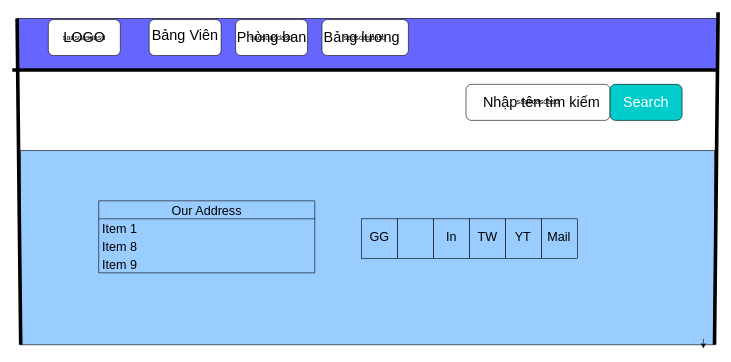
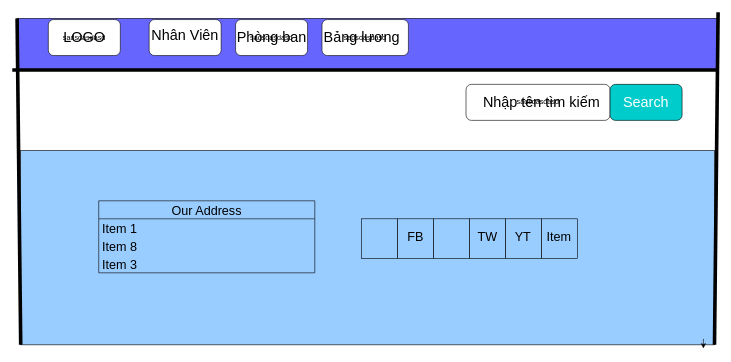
- <mxCell id="11" value="Bảng Viên" style="text;html=1;strokeColor=none;fillColor=none;align=center;verticalAlign=middle;whiteSpace=wrap;rounded=0;fontColor=#000000;fontSize=24;" parent="1" vertex="1"><mxGeometry x="245" y="44" width="126" height="30" as="geometry" /></mxCell>
+ <mxCell id="11" value="Nhân Viên" style="text;html=1;strokeColor=none;fillColor=none;align=center;verticalAlign=middle;whiteSpace=wrap;rounded=0;fontColor=#000000;fontSize=24;" parent="1" vertex="1"><mxGeometry x="245" y="44" width="126" height="30" as="geometry" /></mxCell>
- <mxCell id="27" value="GG" style="text;html=1;strokeColor=none;fillColor=none;align=center;verticalAlign=middle;whiteSpace=wrap;rounded=0;fontSize=21;fontColor=none;" parent="1" vertex="1"><mxGeometry x="602" y="379" width="60" height="30" as="geometry" /></mxCell>
+ <mxCell id="28" value="FB" style="text;html=1;strokeColor=none;fillColor=none;align=center;verticalAlign=middle;whiteSpace=wrap;rounded=0;fontSize=21;fontColor=none;" parent="1" vertex="1"><mxGeometry x="662" y="379" width="60" height="30" as="geometry" /></mxCell>
- <mxCell id="29" value="In" style="text;html=1;strokeColor=none;fillColor=none;align=center;verticalAlign=middle;whiteSpace=wrap;rounded=0;fontSize=21;fontColor=none;" parent="1" vertex="1"><mxGeometry x="722" y="379" width="60" height="30" as="geometry" /></mxCell>
- <mxCell id="32" value="Mail" style="text;html=1;strokeColor=none;fillColor=none;align=center;verticalAlign=middle;whiteSpace=wrap;rounded=0;fontSize=21;fontColor=none;" parent="1" vertex="1"><mxGeometry x="901" y="379" width="60" height="30" as="geometry" /></mxCell>
+ <mxCell id="32" value="Item" style="text;html=1;strokeColor=none;fillColor=none;align=center;verticalAlign=middle;whiteSpace=wrap;rounded=0;fontSize=21;fontColor=none;" parent="1" vertex="1"><mxGeometry x="901" y="379" width="60" height="30" as="geometry" /></mxCell>
- <mxCell id="20" value="Item 9" style="text;strokeColor=none;fillColor=none;align=left;verticalAlign=middle;spacingLeft=4;spacingRight=4;overflow=hidden;points=[[0,0.5],[1,0.5]];portConstraint=eastwest;rotatable=0;fontSize=21;fontColor=none;" parent="17" vertex="1"><mxGeometry y="90" width="360" height="30" as="geometry" /></mxCell>
+ <mxCell id="20" value="Item 3" style="text;strokeColor=none;fillColor=none;align=left;verticalAlign=middle;spacingLeft=4;spacingRight=4;overflow=hidden;points=[[0,0.5],[1,0.5]];portConstraint=eastwest;rotatable=0;fontSize=21;fontColor=none;" parent="17" vertex="1"><mxGeometry y="90" width="360" height="30" as="geometry" /></mxCell>
